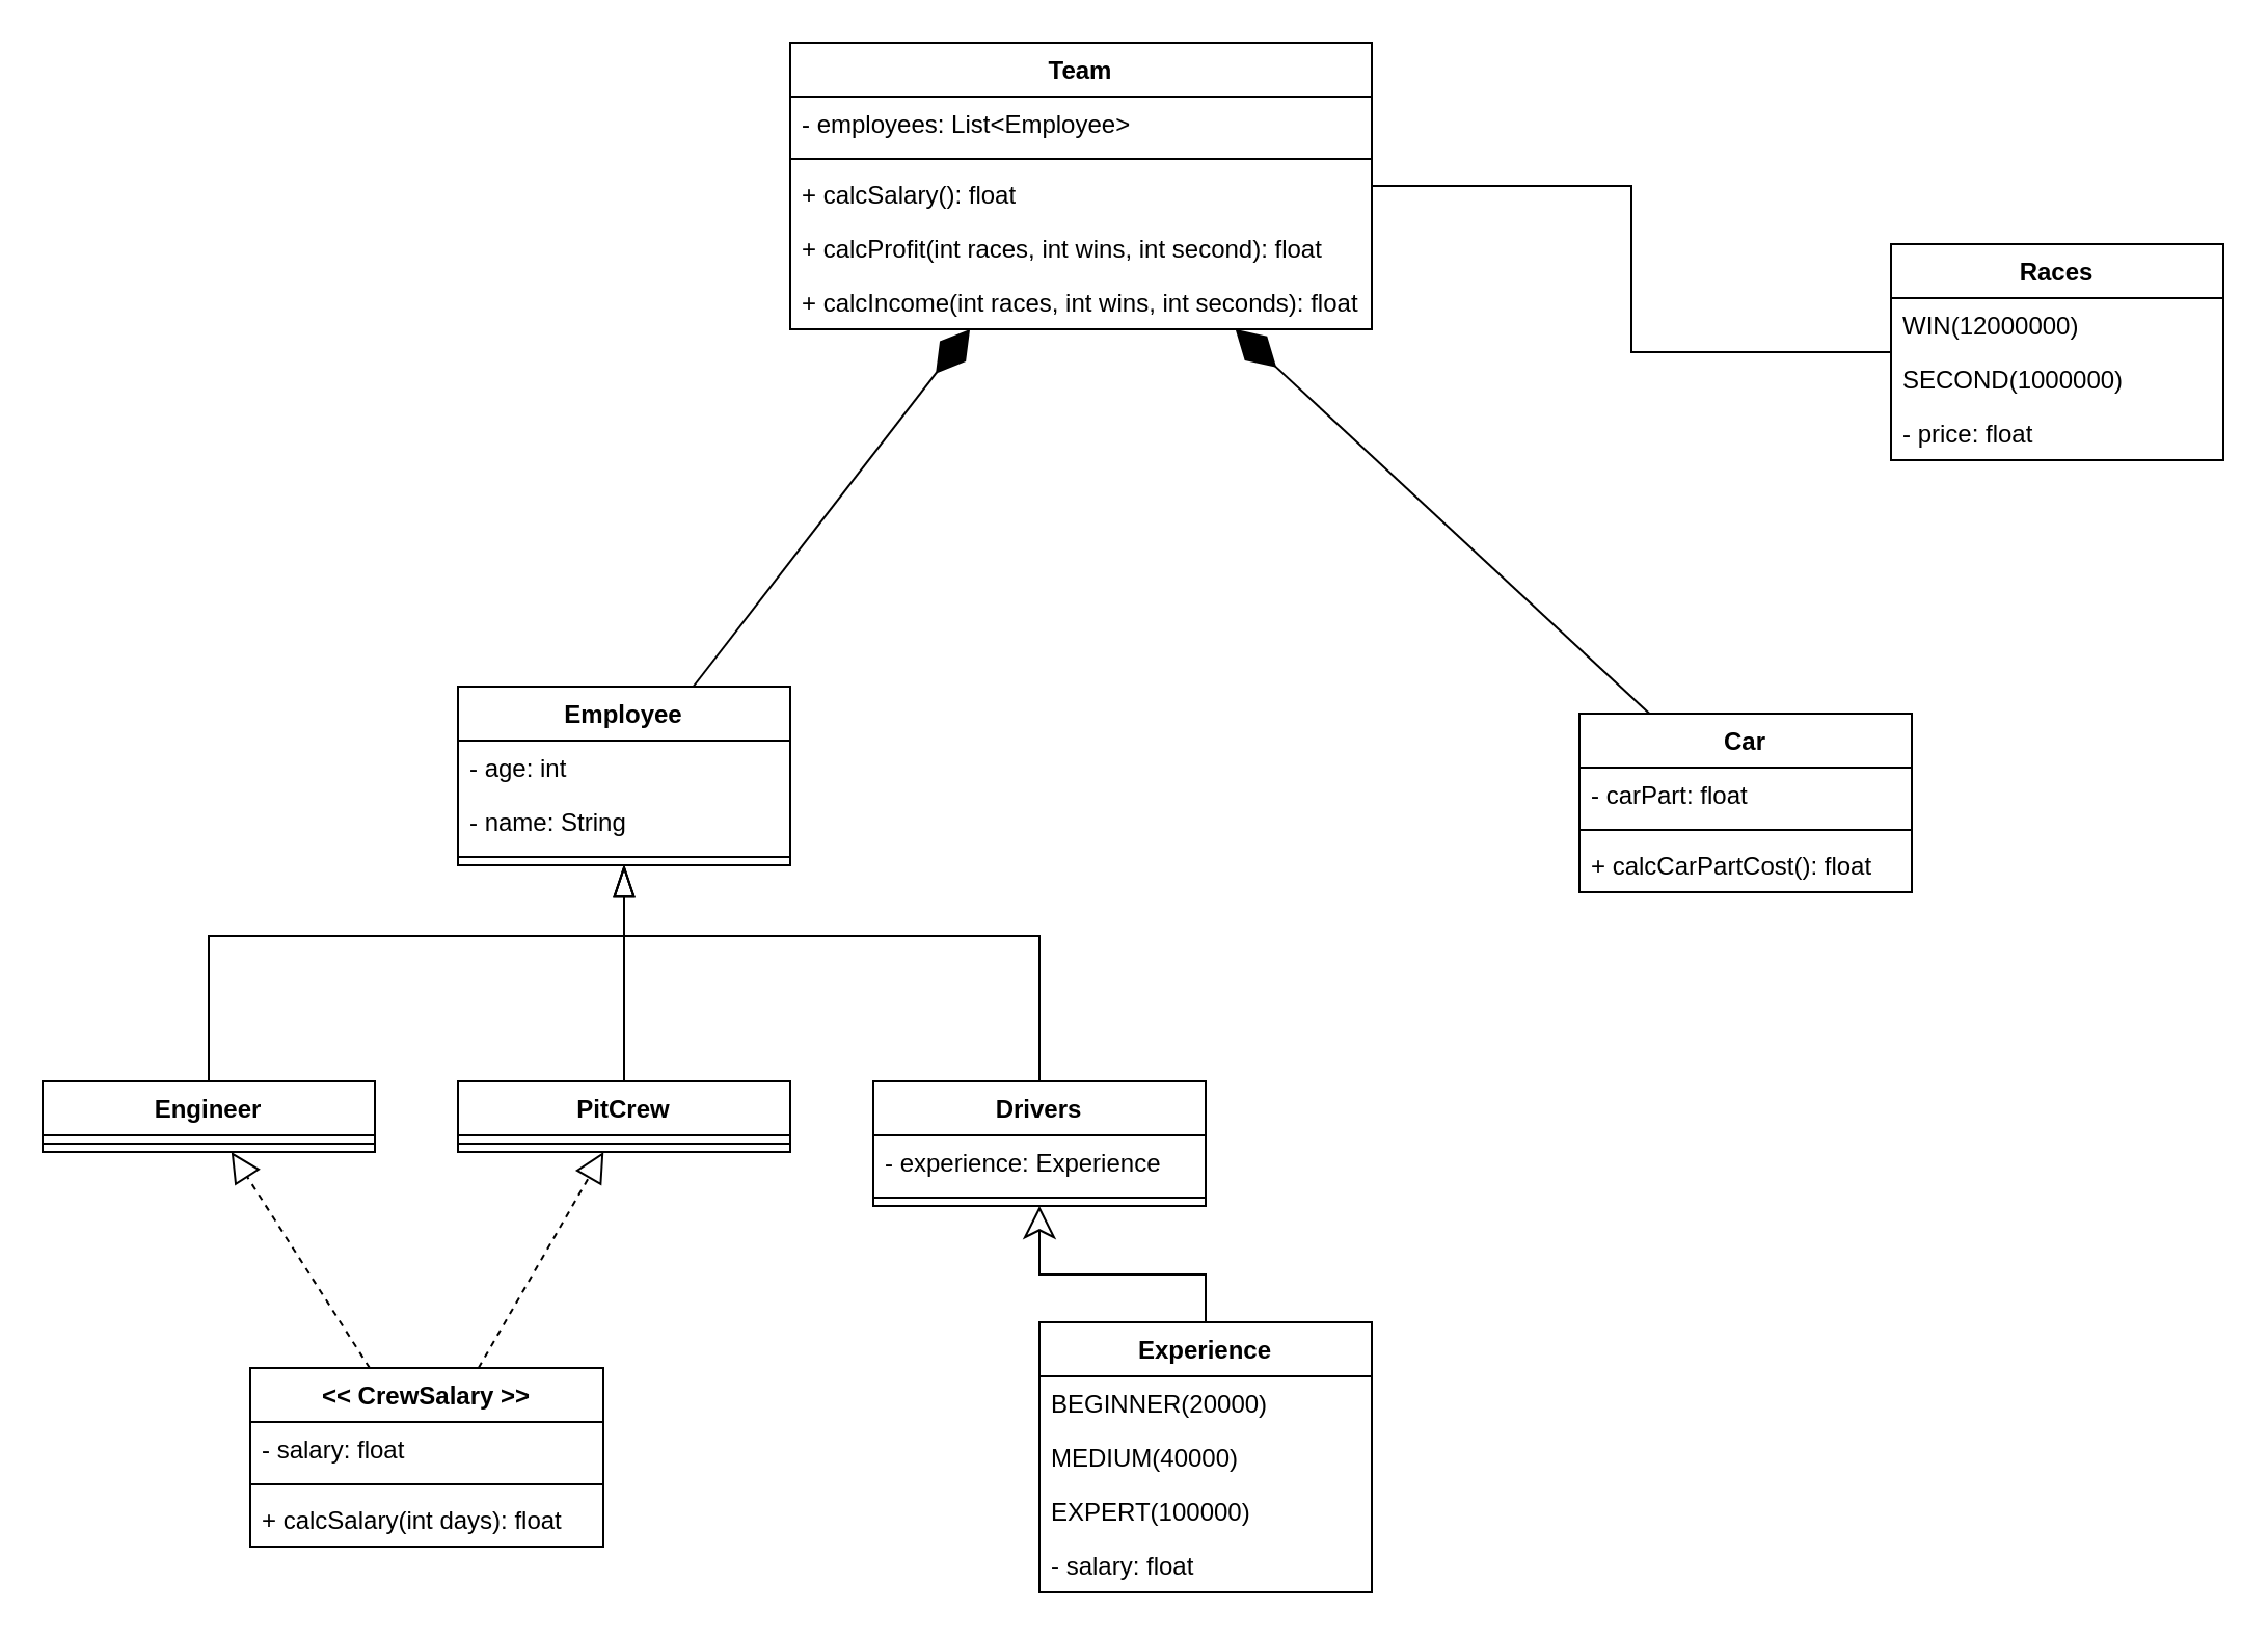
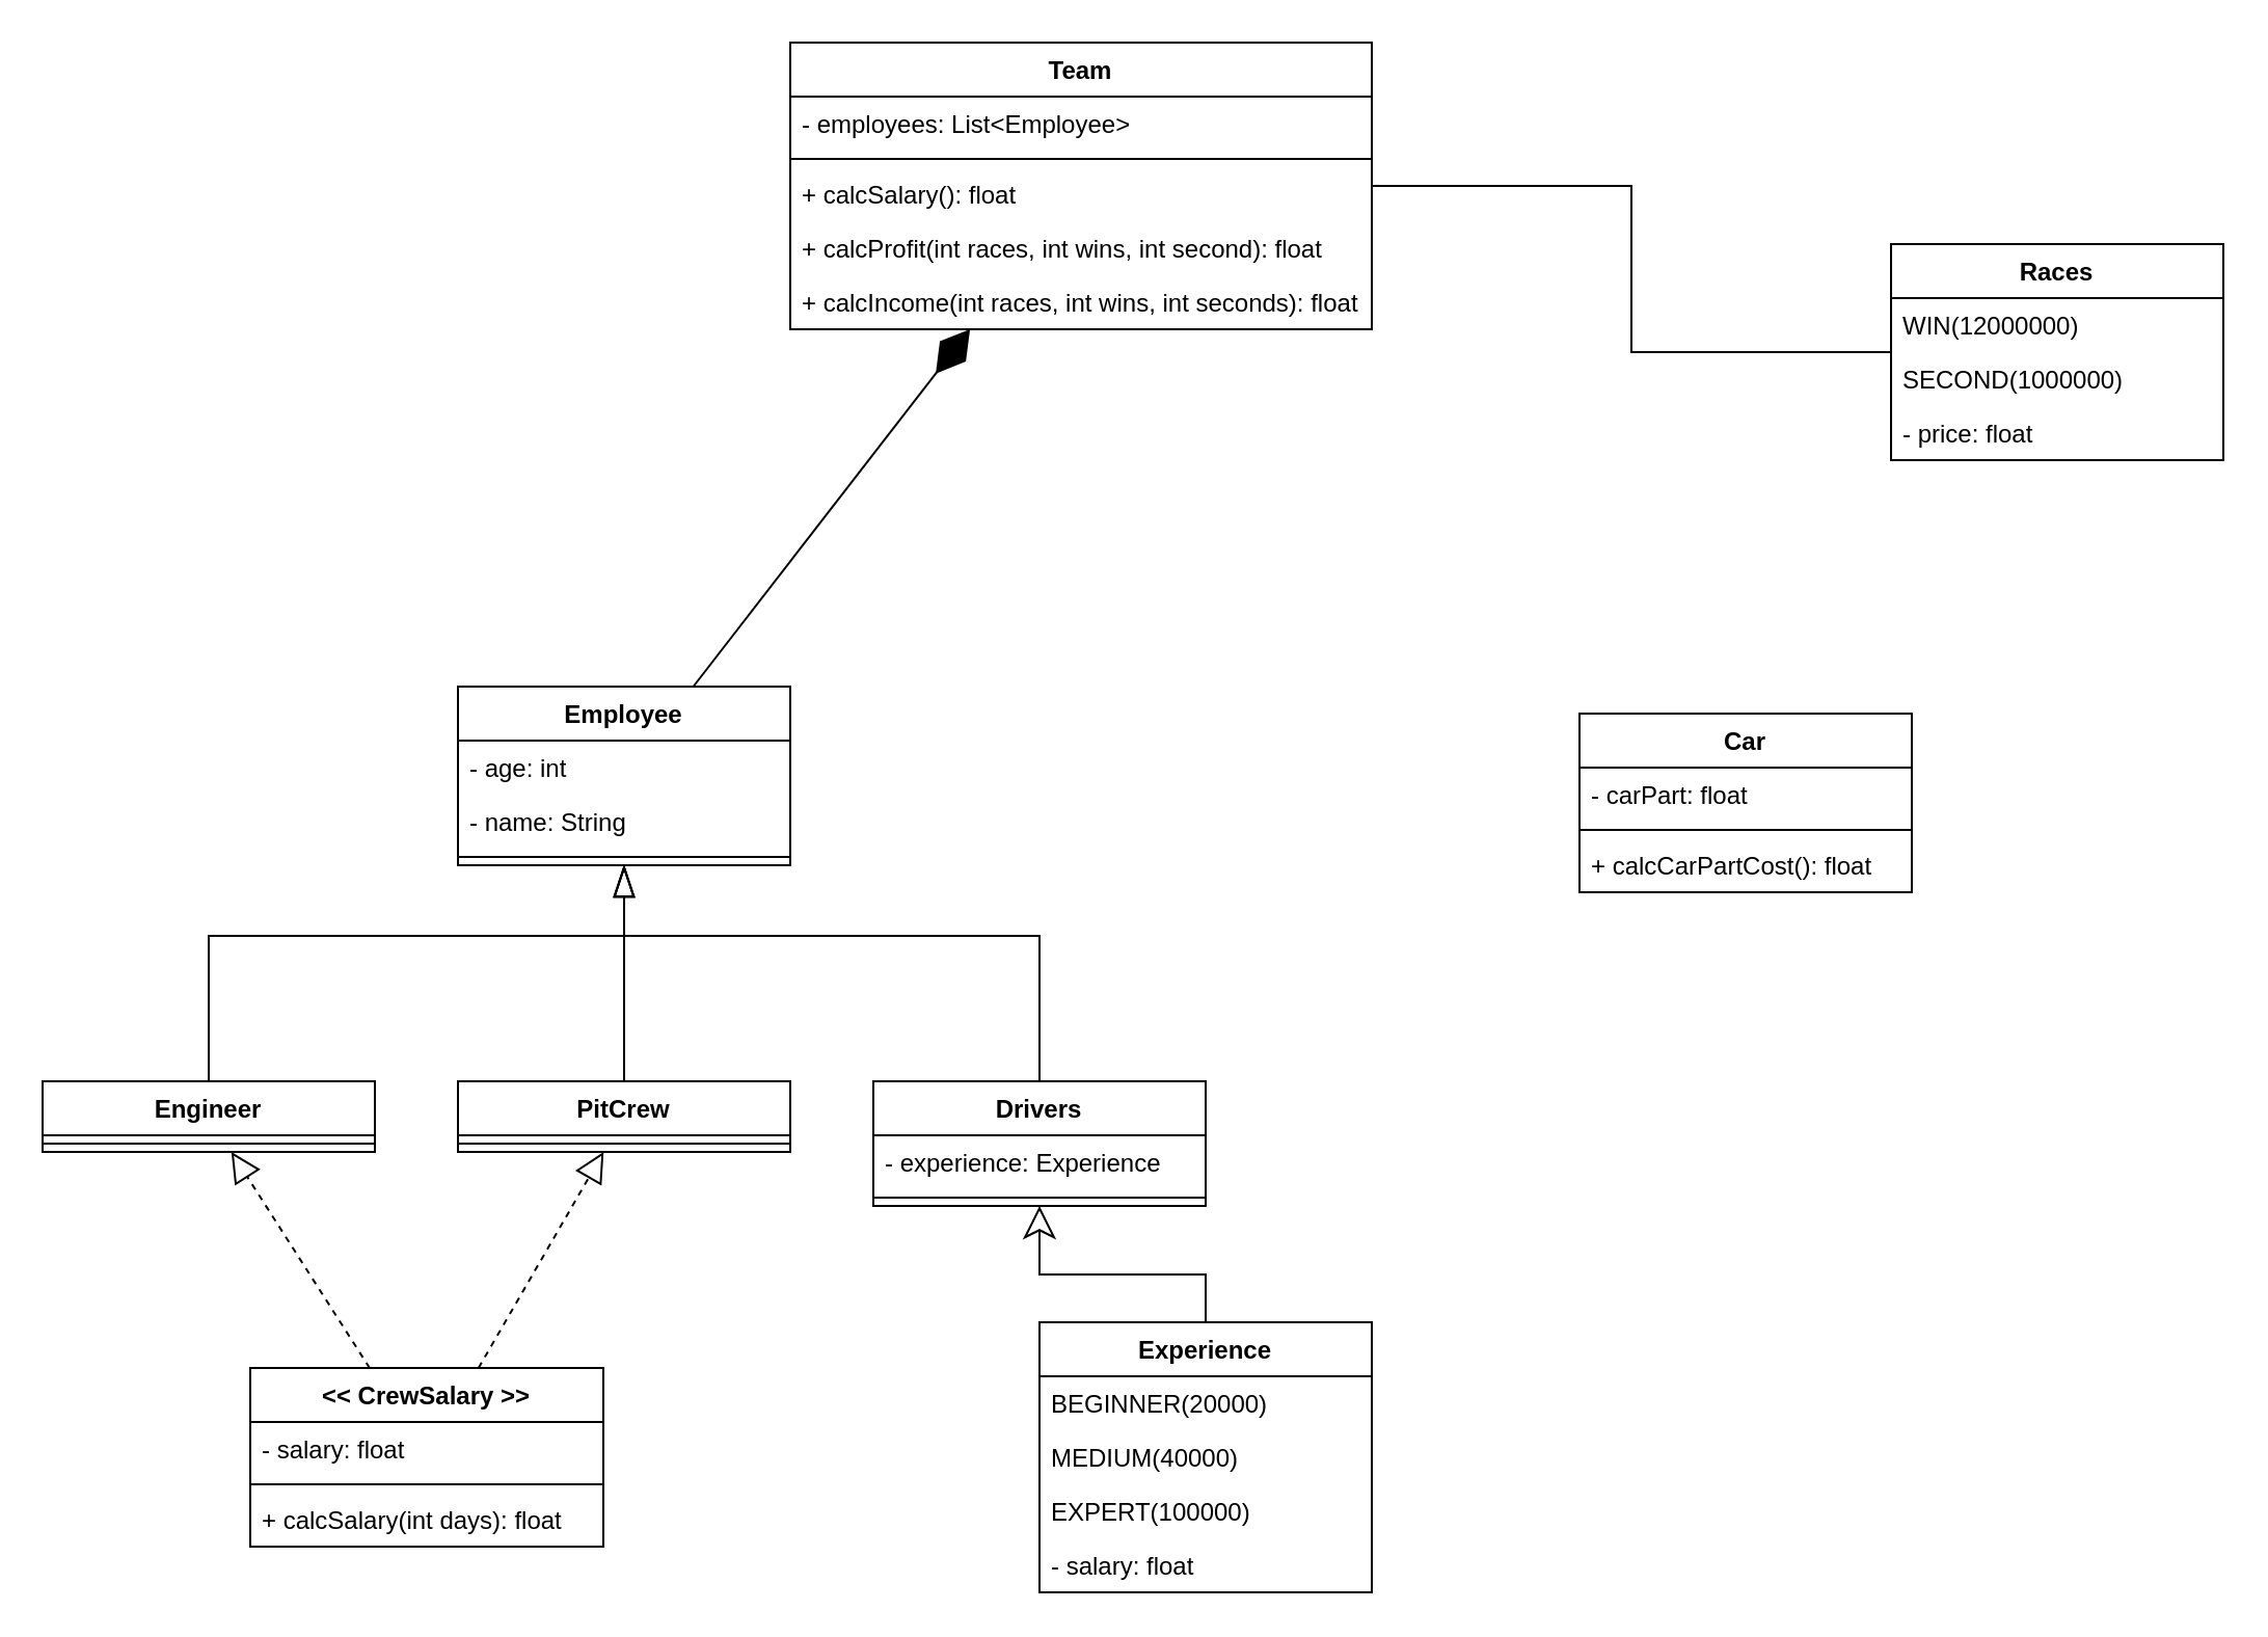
- <mxCell id="44" value="" style="endArrow=diamondThin;endFill=1;endSize=24;html=1;rounded=0;" edge="1" parent="1" source="26" target="35"><mxGeometry width="160" relative="1" as="geometry"><mxPoint x="343.31" y="340" as="sourcePoint" /><mxPoint x="476.549" y="168" as="targetPoint" /></mxGeometry></mxCell>
